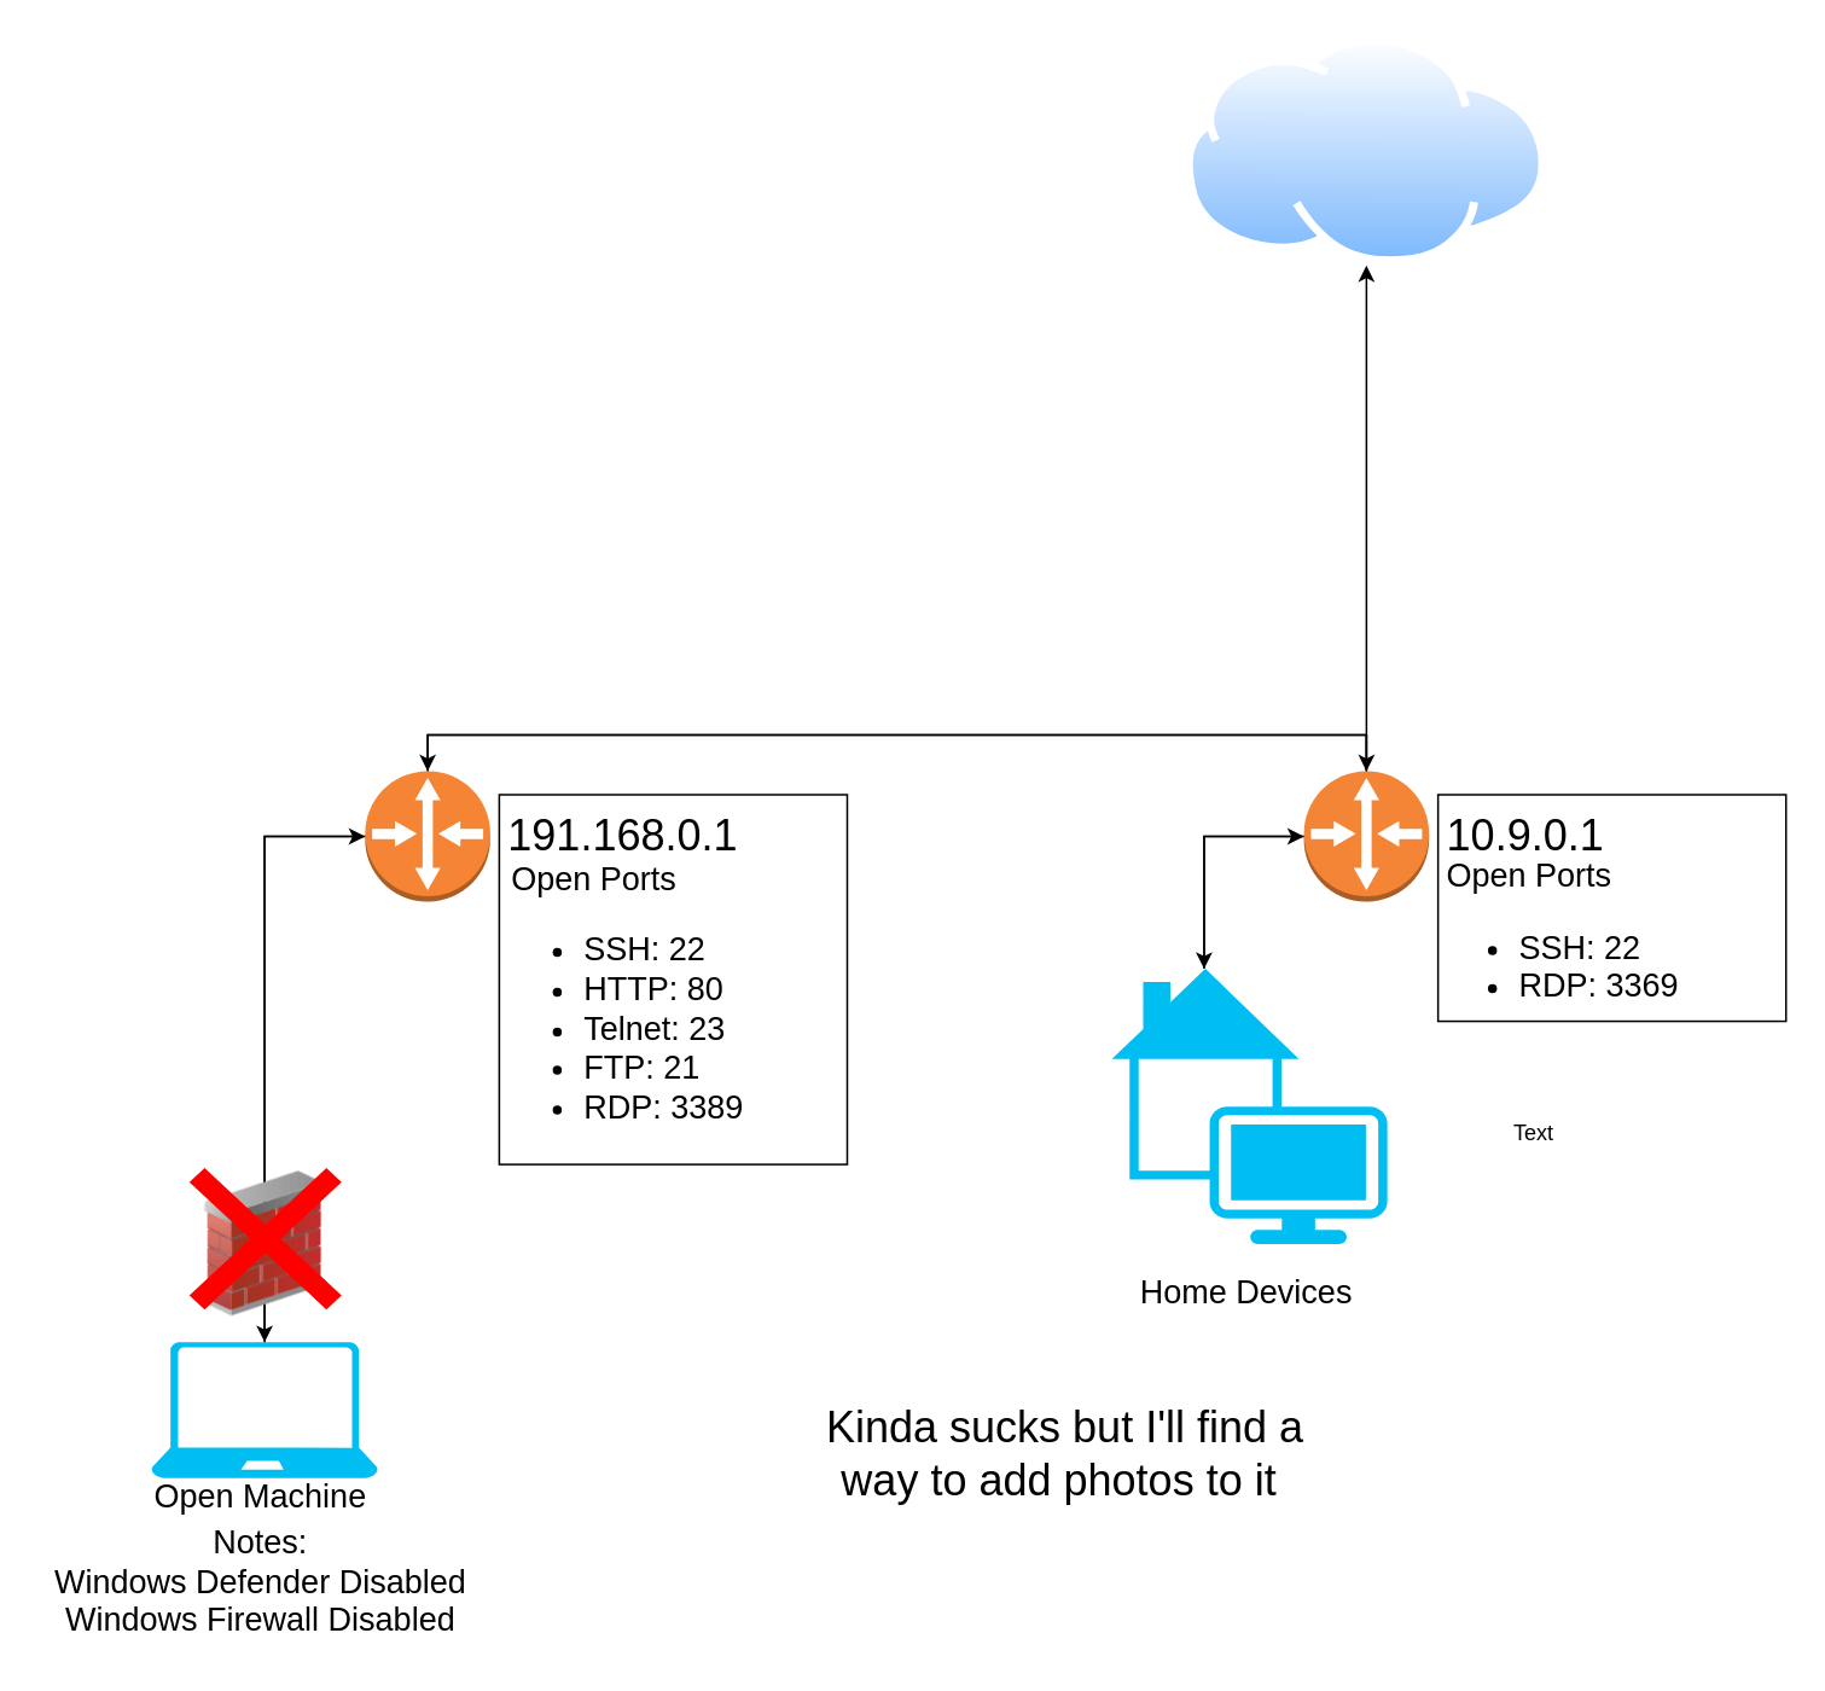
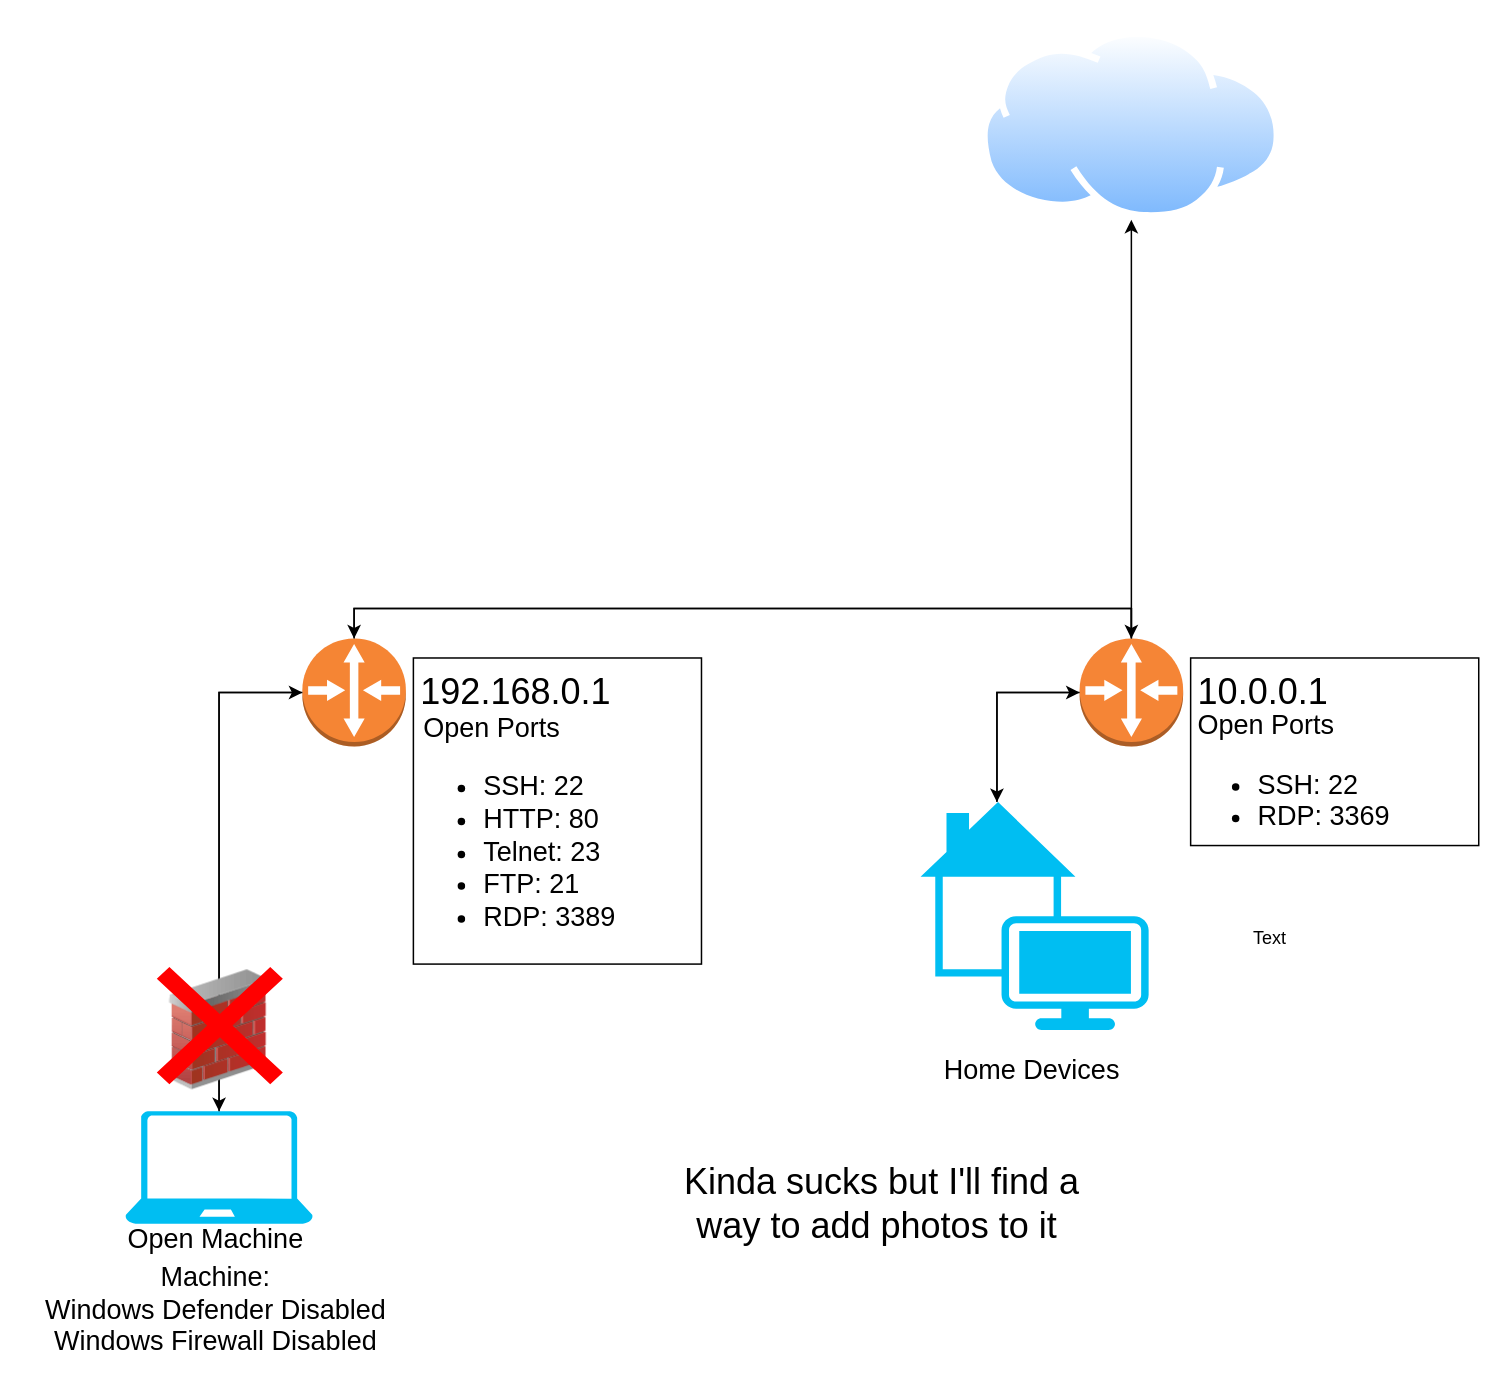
- <mxCell id="8" value="&lt;font style=&quot;font-size: 24px;&quot;&gt;191.168.0.1&lt;/font&gt;" style="text;html=1;align=center;verticalAlign=middle;resizable=0;points=[];autosize=1;strokeColor=none;fillColor=none;" vertex="1" parent="1"><mxGeometry x="270" y="440.5" width="145" height="41" as="geometry" /></mxCell>
+ <mxCell id="8" value="&lt;font style=&quot;font-size: 24px;&quot;&gt;192.168.0.1&lt;/font&gt;" style="text;html=1;align=center;verticalAlign=middle;resizable=0;points=[];autosize=1;strokeColor=none;fillColor=none;" vertex="1" parent="1"><mxGeometry x="270" y="440.5" width="145" height="41" as="geometry" /></mxCell>
- <mxCell id="9" value="&lt;font style=&quot;font-size: 24px;&quot;&gt;10.9.0.1&lt;/font&gt;" style="text;html=1;align=center;verticalAlign=middle;resizable=0;points=[];autosize=1;strokeColor=none;fillColor=none;" vertex="1" parent="1"><mxGeometry x="788" y="440.5" width="105" height="41" as="geometry" /></mxCell>
+ <mxCell id="9" value="&lt;font style=&quot;font-size: 24px;&quot;&gt;10.0.0.1&lt;/font&gt;" style="text;html=1;align=center;verticalAlign=middle;resizable=0;points=[];autosize=1;strokeColor=none;fillColor=none;" vertex="1" parent="1"><mxGeometry x="788" y="440.5" width="105" height="41" as="geometry" /></mxCell>
- <mxCell id="24" value="&lt;span style=&quot;font-size: 18px;&quot;&gt;Notes:&lt;br&gt;Windows Defender Disabled&lt;/span&gt;&lt;div&gt;&lt;span style=&quot;font-size: 18px;&quot;&gt;Windows Firewall Disabled&lt;/span&gt;&lt;/div&gt;" style="text;html=1;align=center;verticalAlign=middle;resizable=0;points=[];autosize=1;strokeColor=none;fillColor=none;" vertex="1" parent="1"><mxGeometry x="20.5" y="834" width="245" height="77" as="geometry" /></mxCell>
+ <mxCell id="24" value="&lt;span style=&quot;font-size: 18px;&quot;&gt;Machine:&lt;br&gt;Windows Defender Disabled&lt;/span&gt;&lt;div&gt;&lt;span style=&quot;font-size: 18px;&quot;&gt;Windows Firewall Disabled&lt;/span&gt;&lt;/div&gt;" style="text;html=1;align=center;verticalAlign=middle;resizable=0;points=[];autosize=1;strokeColor=none;fillColor=none;" vertex="1" parent="1"><mxGeometry x="20.5" y="834" width="245" height="77" as="geometry" /></mxCell>
